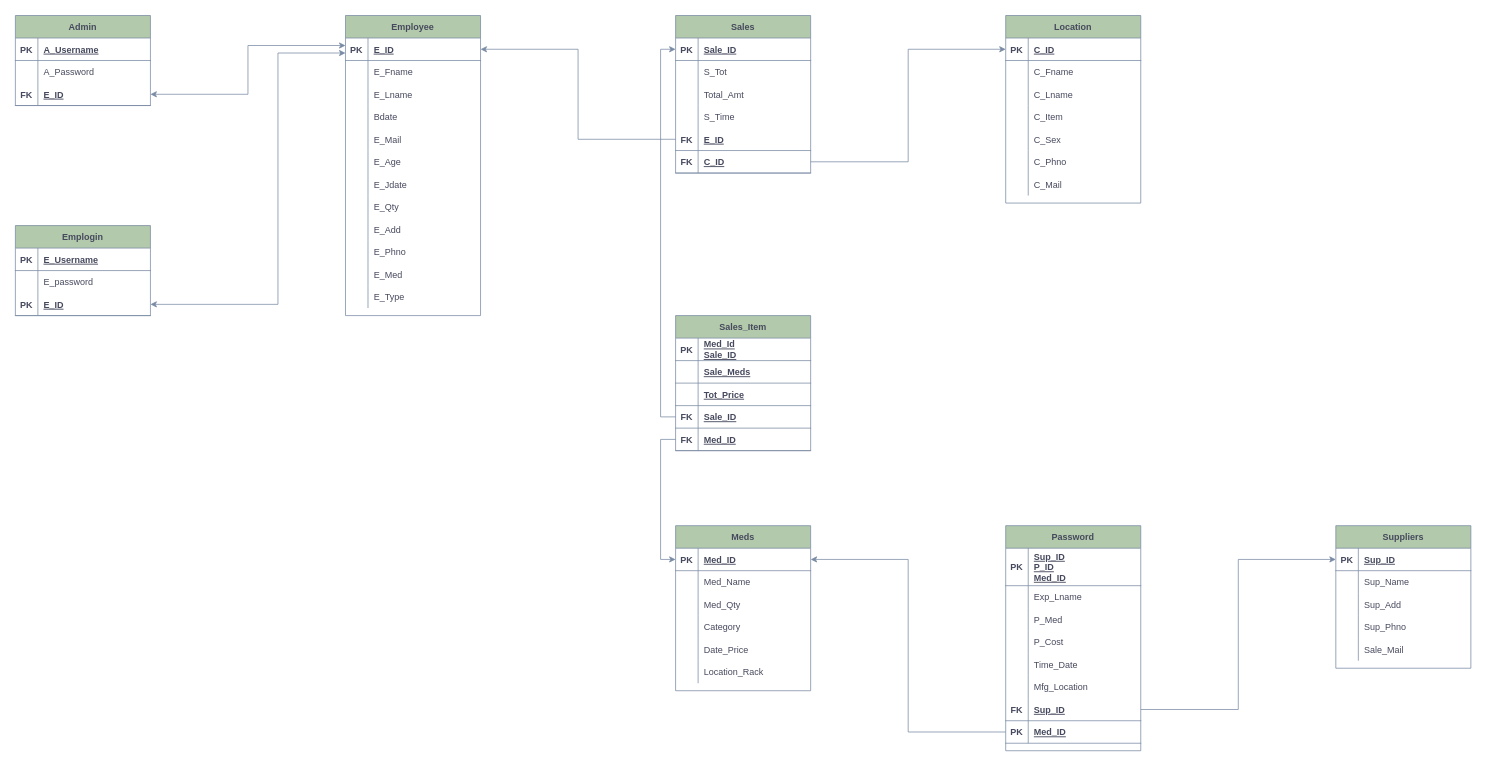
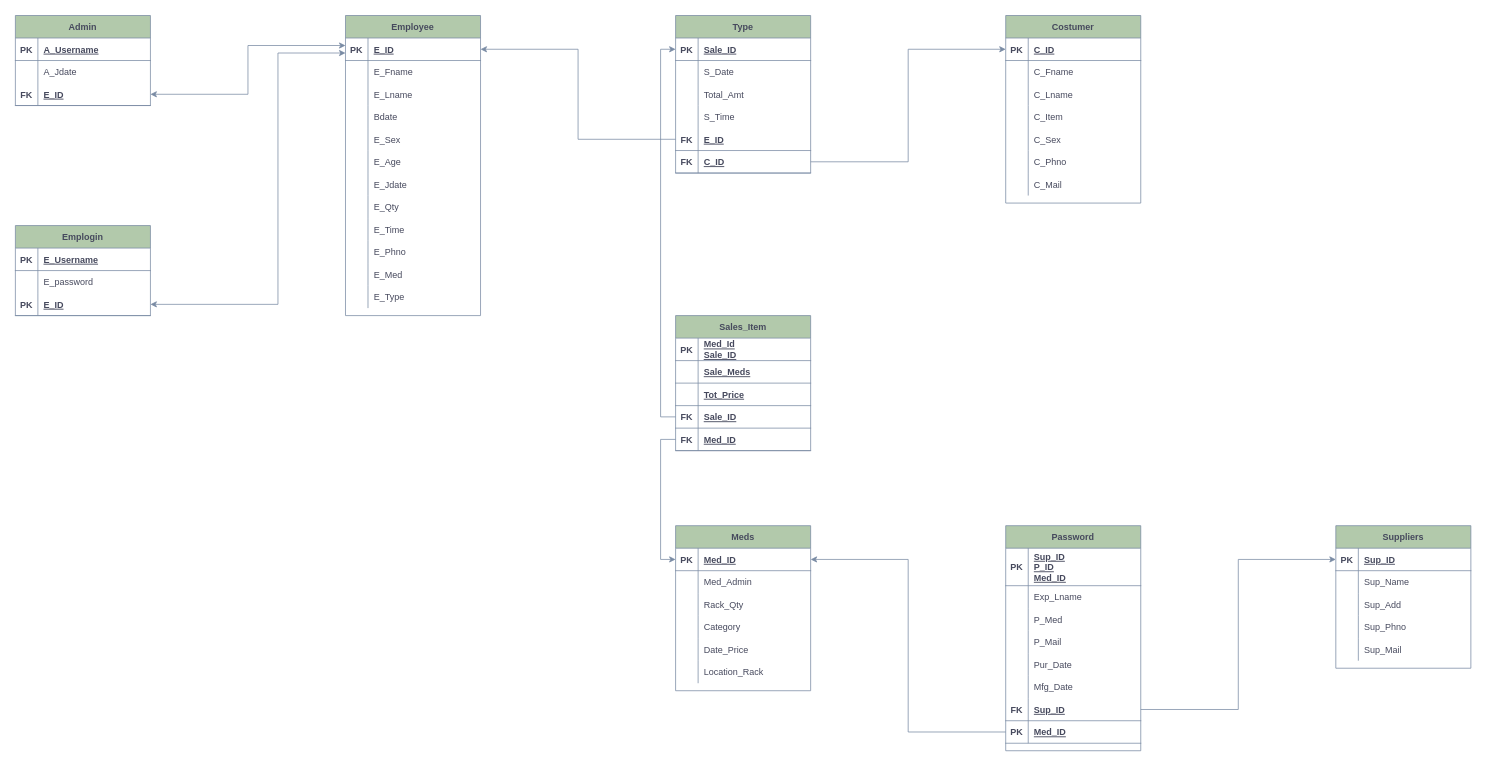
- <mxCell id="85" value="Sales" style="shape=table;startSize=30;container=1;collapsible=1;childLayout=tableLayout;fixedRows=1;rowLines=0;fontStyle=1;align=center;resizeLast=1;fillColor=#B2C9AB;strokeColor=#788AA3;fontColor=#46495D;" vertex="1" parent="1"><mxGeometry x="900" y="20" width="180" height="210" as="geometry" /></mxCell>
+ <mxCell id="85" value="Type" style="shape=table;startSize=30;container=1;collapsible=1;childLayout=tableLayout;fixedRows=1;rowLines=0;fontStyle=1;align=center;resizeLast=1;fillColor=#B2C9AB;strokeColor=#788AA3;fontColor=#46495D;" vertex="1" parent="1"><mxGeometry x="900" y="20" width="180" height="210" as="geometry" /></mxCell>
- <mxCell id="63" value="Location" style="shape=table;startSize=30;container=1;collapsible=1;childLayout=tableLayout;fixedRows=1;rowLines=0;fontStyle=1;align=center;resizeLast=1;fillColor=#B2C9AB;strokeColor=#788AA3;fontColor=#46495D;" vertex="1" parent="1"><mxGeometry x="1340" y="20" width="180" height="250" as="geometry" /></mxCell>
+ <mxCell id="63" value="Costumer" style="shape=table;startSize=30;container=1;collapsible=1;childLayout=tableLayout;fixedRows=1;rowLines=0;fontStyle=1;align=center;resizeLast=1;fillColor=#B2C9AB;strokeColor=#788AA3;fontColor=#46495D;" vertex="1" parent="1"><mxGeometry x="1340" y="20" width="180" height="250" as="geometry" /></mxCell>
- <mxCell id="172" value="A_Password" style="shape=partialRectangle;connectable=0;fillColor=none;top=0;left=0;bottom=0;right=0;align=left;spacingLeft=6;overflow=hidden;strokeColor=#788AA3;fontColor=#46495D;" vertex="1" parent="170"><mxGeometry x="30" width="150" height="30" as="geometry"><mxRectangle width="150" height="30" as="alternateBounds" /></mxGeometry></mxCell>
+ <mxCell id="172" value="A_Jdate" style="shape=partialRectangle;connectable=0;fillColor=none;top=0;left=0;bottom=0;right=0;align=left;spacingLeft=6;overflow=hidden;strokeColor=#788AA3;fontColor=#46495D;" vertex="1" parent="170"><mxGeometry x="30" width="150" height="30" as="geometry"><mxRectangle width="150" height="30" as="alternateBounds" /></mxGeometry></mxCell>
- <mxCell id="91" value="S_Tot" style="shape=partialRectangle;connectable=0;fillColor=none;top=0;left=0;bottom=0;right=0;align=left;spacingLeft=6;overflow=hidden;strokeColor=#788AA3;fontColor=#46495D;" vertex="1" parent="89"><mxGeometry x="30" width="150" height="30" as="geometry"><mxRectangle width="150" height="30" as="alternateBounds" /></mxGeometry></mxCell>
+ <mxCell id="91" value="S_Date" style="shape=partialRectangle;connectable=0;fillColor=none;top=0;left=0;bottom=0;right=0;align=left;spacingLeft=6;overflow=hidden;strokeColor=#788AA3;fontColor=#46495D;" vertex="1" parent="89"><mxGeometry x="30" width="150" height="30" as="geometry"><mxRectangle width="150" height="30" as="alternateBounds" /></mxGeometry></mxCell>
- <mxCell id="144" value="E_Mail" style="shape=partialRectangle;connectable=0;fillColor=none;top=0;left=0;bottom=0;right=0;align=left;spacingLeft=6;overflow=hidden;strokeColor=#788AA3;fontColor=#46495D;" vertex="1" parent="142"><mxGeometry x="30" width="150" height="30" as="geometry"><mxRectangle width="150" height="30" as="alternateBounds" /></mxGeometry></mxCell>
+ <mxCell id="144" value="E_Sex" style="shape=partialRectangle;connectable=0;fillColor=none;top=0;left=0;bottom=0;right=0;align=left;spacingLeft=6;overflow=hidden;strokeColor=#788AA3;fontColor=#46495D;" vertex="1" parent="142"><mxGeometry x="30" width="150" height="30" as="geometry"><mxRectangle width="150" height="30" as="alternateBounds" /></mxGeometry></mxCell>
- <mxCell id="156" value="E_Add" style="shape=partialRectangle;connectable=0;fillColor=none;top=0;left=0;bottom=0;right=0;align=left;spacingLeft=6;overflow=hidden;strokeColor=#788AA3;fontColor=#46495D;" vertex="1" parent="154"><mxGeometry x="30" width="150" height="30" as="geometry"><mxRectangle width="150" height="30" as="alternateBounds" /></mxGeometry></mxCell>
+ <mxCell id="156" value="E_Time" style="shape=partialRectangle;connectable=0;fillColor=none;top=0;left=0;bottom=0;right=0;align=left;spacingLeft=6;overflow=hidden;strokeColor=#788AA3;fontColor=#46495D;" vertex="1" parent="154"><mxGeometry x="30" width="150" height="30" as="geometry"><mxRectangle width="150" height="30" as="alternateBounds" /></mxGeometry></mxCell>
- <mxCell id="50" value="Med_Name" style="shape=partialRectangle;connectable=0;fillColor=none;top=0;left=0;bottom=0;right=0;align=left;spacingLeft=6;overflow=hidden;strokeColor=#788AA3;fontColor=#46495D;" vertex="1" parent="48"><mxGeometry x="30" width="150" height="30" as="geometry"><mxRectangle width="150" height="30" as="alternateBounds" /></mxGeometry></mxCell>
+ <mxCell id="50" value="Med_Admin" style="shape=partialRectangle;connectable=0;fillColor=none;top=0;left=0;bottom=0;right=0;align=left;spacingLeft=6;overflow=hidden;strokeColor=#788AA3;fontColor=#46495D;" vertex="1" parent="48"><mxGeometry x="30" width="150" height="30" as="geometry"><mxRectangle width="150" height="30" as="alternateBounds" /></mxGeometry></mxCell>
- <mxCell id="53" value="Med_Qty" style="shape=partialRectangle;connectable=0;fillColor=none;top=0;left=0;bottom=0;right=0;align=left;spacingLeft=6;overflow=hidden;strokeColor=#788AA3;fontColor=#46495D;" vertex="1" parent="51"><mxGeometry x="30" width="150" height="30" as="geometry"><mxRectangle width="150" height="30" as="alternateBounds" /></mxGeometry></mxCell>
+ <mxCell id="53" value="Rack_Qty" style="shape=partialRectangle;connectable=0;fillColor=none;top=0;left=0;bottom=0;right=0;align=left;spacingLeft=6;overflow=hidden;strokeColor=#788AA3;fontColor=#46495D;" vertex="1" parent="51"><mxGeometry x="30" width="150" height="30" as="geometry"><mxRectangle width="150" height="30" as="alternateBounds" /></mxGeometry></mxCell>
- <mxCell id="116" value="P_Cost" style="shape=partialRectangle;connectable=0;fillColor=none;top=0;left=0;bottom=0;right=0;align=left;spacingLeft=6;overflow=hidden;strokeColor=#788AA3;fontColor=#46495D;" vertex="1" parent="114"><mxGeometry x="30" width="150" height="30" as="geometry"><mxRectangle width="150" height="30" as="alternateBounds" /></mxGeometry></mxCell>
+ <mxCell id="116" value="P_Mail" style="shape=partialRectangle;connectable=0;fillColor=none;top=0;left=0;bottom=0;right=0;align=left;spacingLeft=6;overflow=hidden;strokeColor=#788AA3;fontColor=#46495D;" vertex="1" parent="114"><mxGeometry x="30" width="150" height="30" as="geometry"><mxRectangle width="150" height="30" as="alternateBounds" /></mxGeometry></mxCell>
- <mxCell id="27" value="Sale_Mail" style="shape=partialRectangle;connectable=0;fillColor=none;top=0;left=0;bottom=0;right=0;align=left;spacingLeft=6;overflow=hidden;strokeColor=#788AA3;fontColor=#46495D;" vertex="1" parent="25"><mxGeometry x="30" width="150" height="30" as="geometry"><mxRectangle width="150" height="30" as="alternateBounds" /></mxGeometry></mxCell>
+ <mxCell id="27" value="Sup_Mail" style="shape=partialRectangle;connectable=0;fillColor=none;top=0;left=0;bottom=0;right=0;align=left;spacingLeft=6;overflow=hidden;strokeColor=#788AA3;fontColor=#46495D;" vertex="1" parent="25"><mxGeometry x="30" width="150" height="30" as="geometry"><mxRectangle width="150" height="30" as="alternateBounds" /></mxGeometry></mxCell>
- <mxCell id="119" value="Time_Date" style="shape=partialRectangle;connectable=0;fillColor=none;top=0;left=0;bottom=0;right=0;align=left;spacingLeft=6;overflow=hidden;strokeColor=#788AA3;fontColor=#46495D;" vertex="1" parent="117"><mxGeometry x="30" width="150" height="30" as="geometry"><mxRectangle width="150" height="30" as="alternateBounds" /></mxGeometry></mxCell>
+ <mxCell id="119" value="Pur_Date" style="shape=partialRectangle;connectable=0;fillColor=none;top=0;left=0;bottom=0;right=0;align=left;spacingLeft=6;overflow=hidden;strokeColor=#788AA3;fontColor=#46495D;" vertex="1" parent="117"><mxGeometry x="30" width="150" height="30" as="geometry"><mxRectangle width="150" height="30" as="alternateBounds" /></mxGeometry></mxCell>
- <mxCell id="122" value="Mfg_Location" style="shape=partialRectangle;connectable=0;fillColor=none;top=0;left=0;bottom=0;right=0;align=left;spacingLeft=6;overflow=hidden;strokeColor=#788AA3;fontColor=#46495D;" vertex="1" parent="120"><mxGeometry x="30" width="150" height="30" as="geometry"><mxRectangle width="150" height="30" as="alternateBounds" /></mxGeometry></mxCell>
+ <mxCell id="122" value="Mfg_Date" style="shape=partialRectangle;connectable=0;fillColor=none;top=0;left=0;bottom=0;right=0;align=left;spacingLeft=6;overflow=hidden;strokeColor=#788AA3;fontColor=#46495D;" vertex="1" parent="120"><mxGeometry x="30" width="150" height="30" as="geometry"><mxRectangle width="150" height="30" as="alternateBounds" /></mxGeometry></mxCell>
